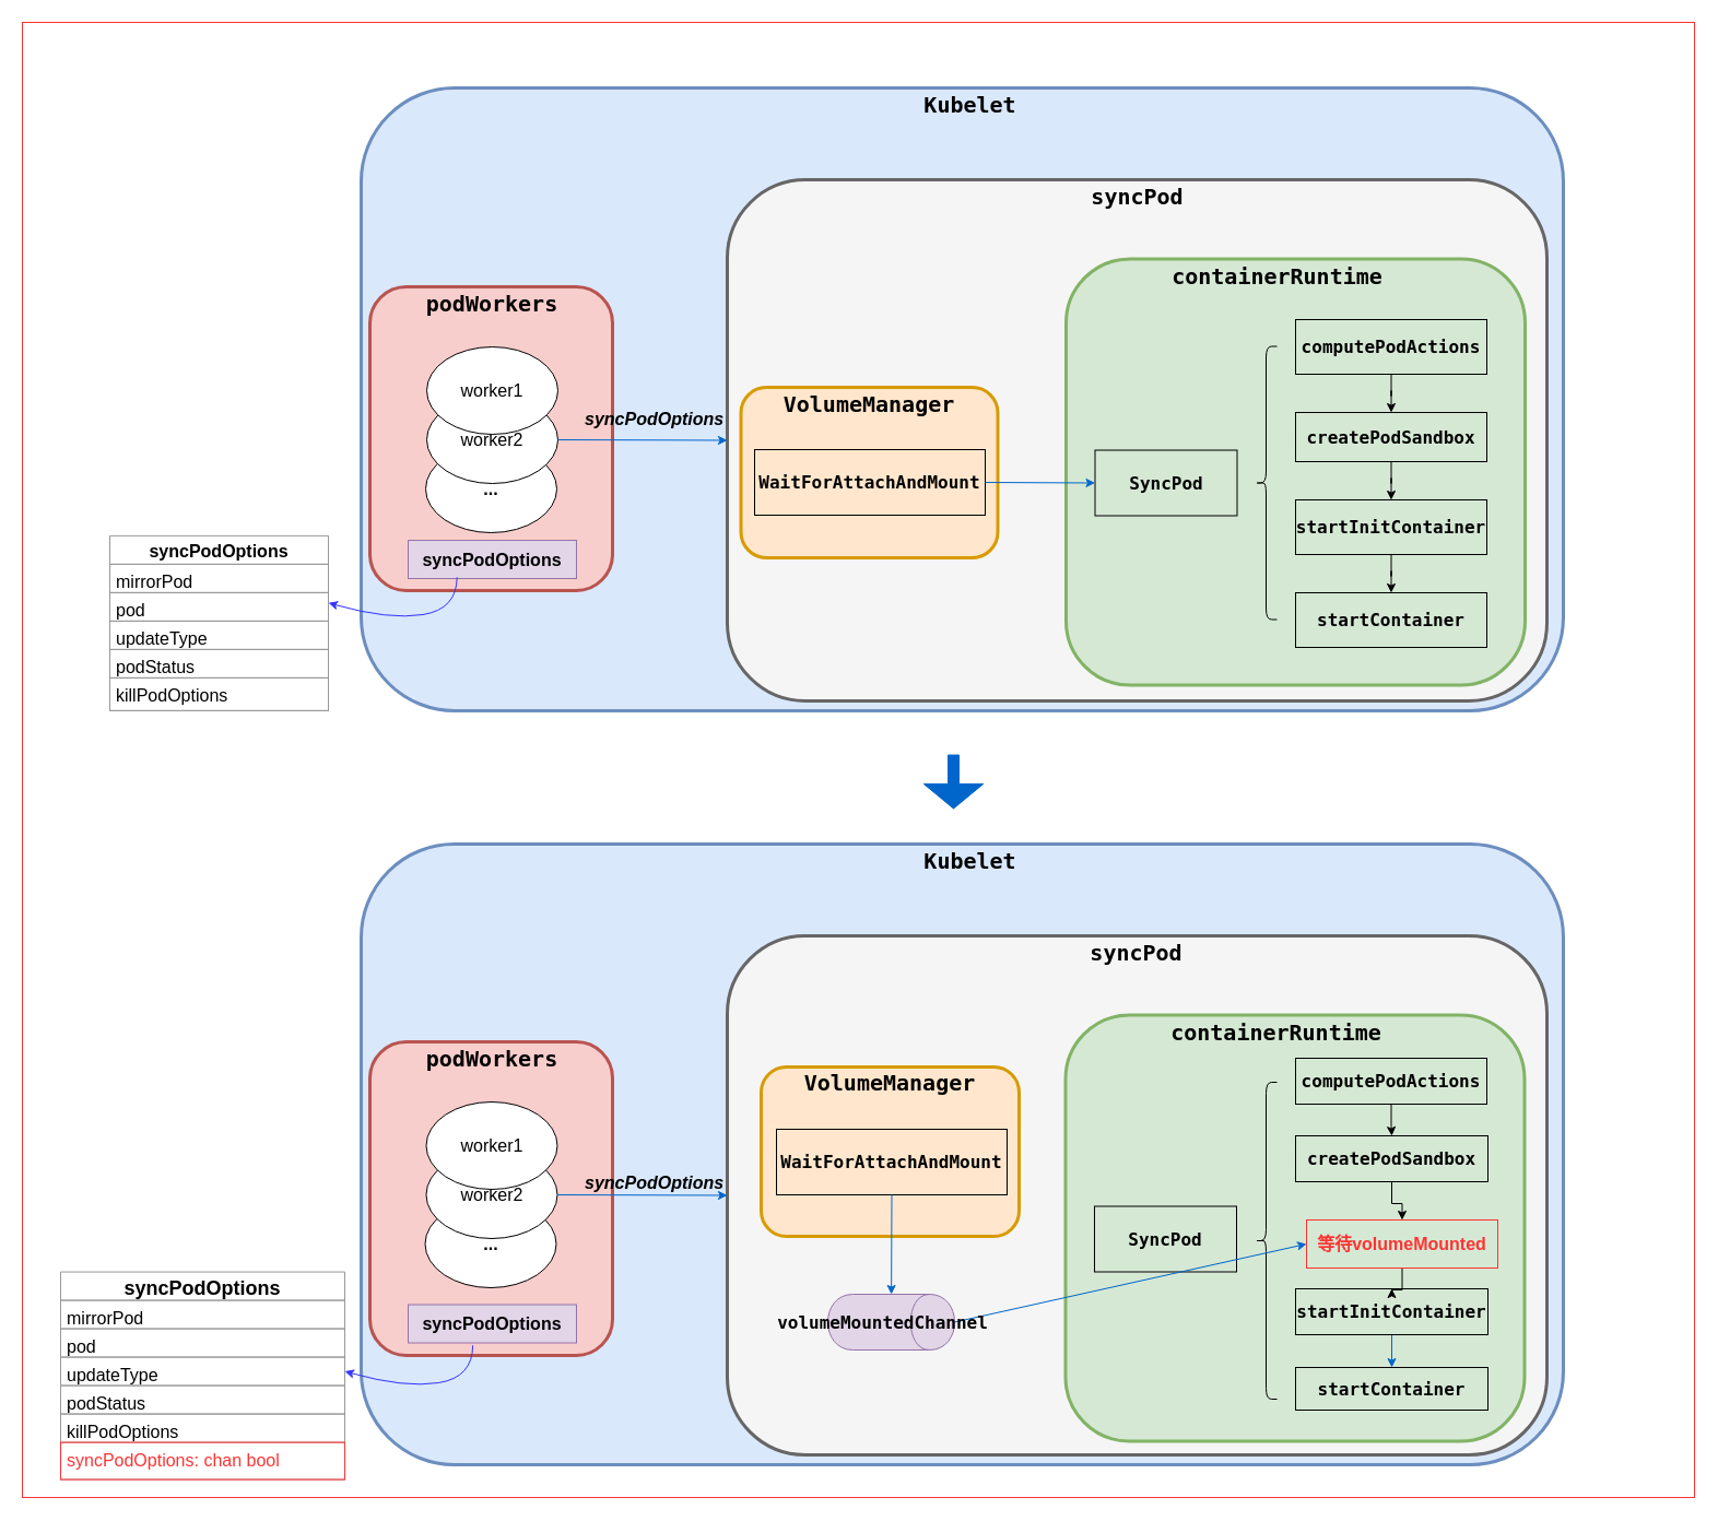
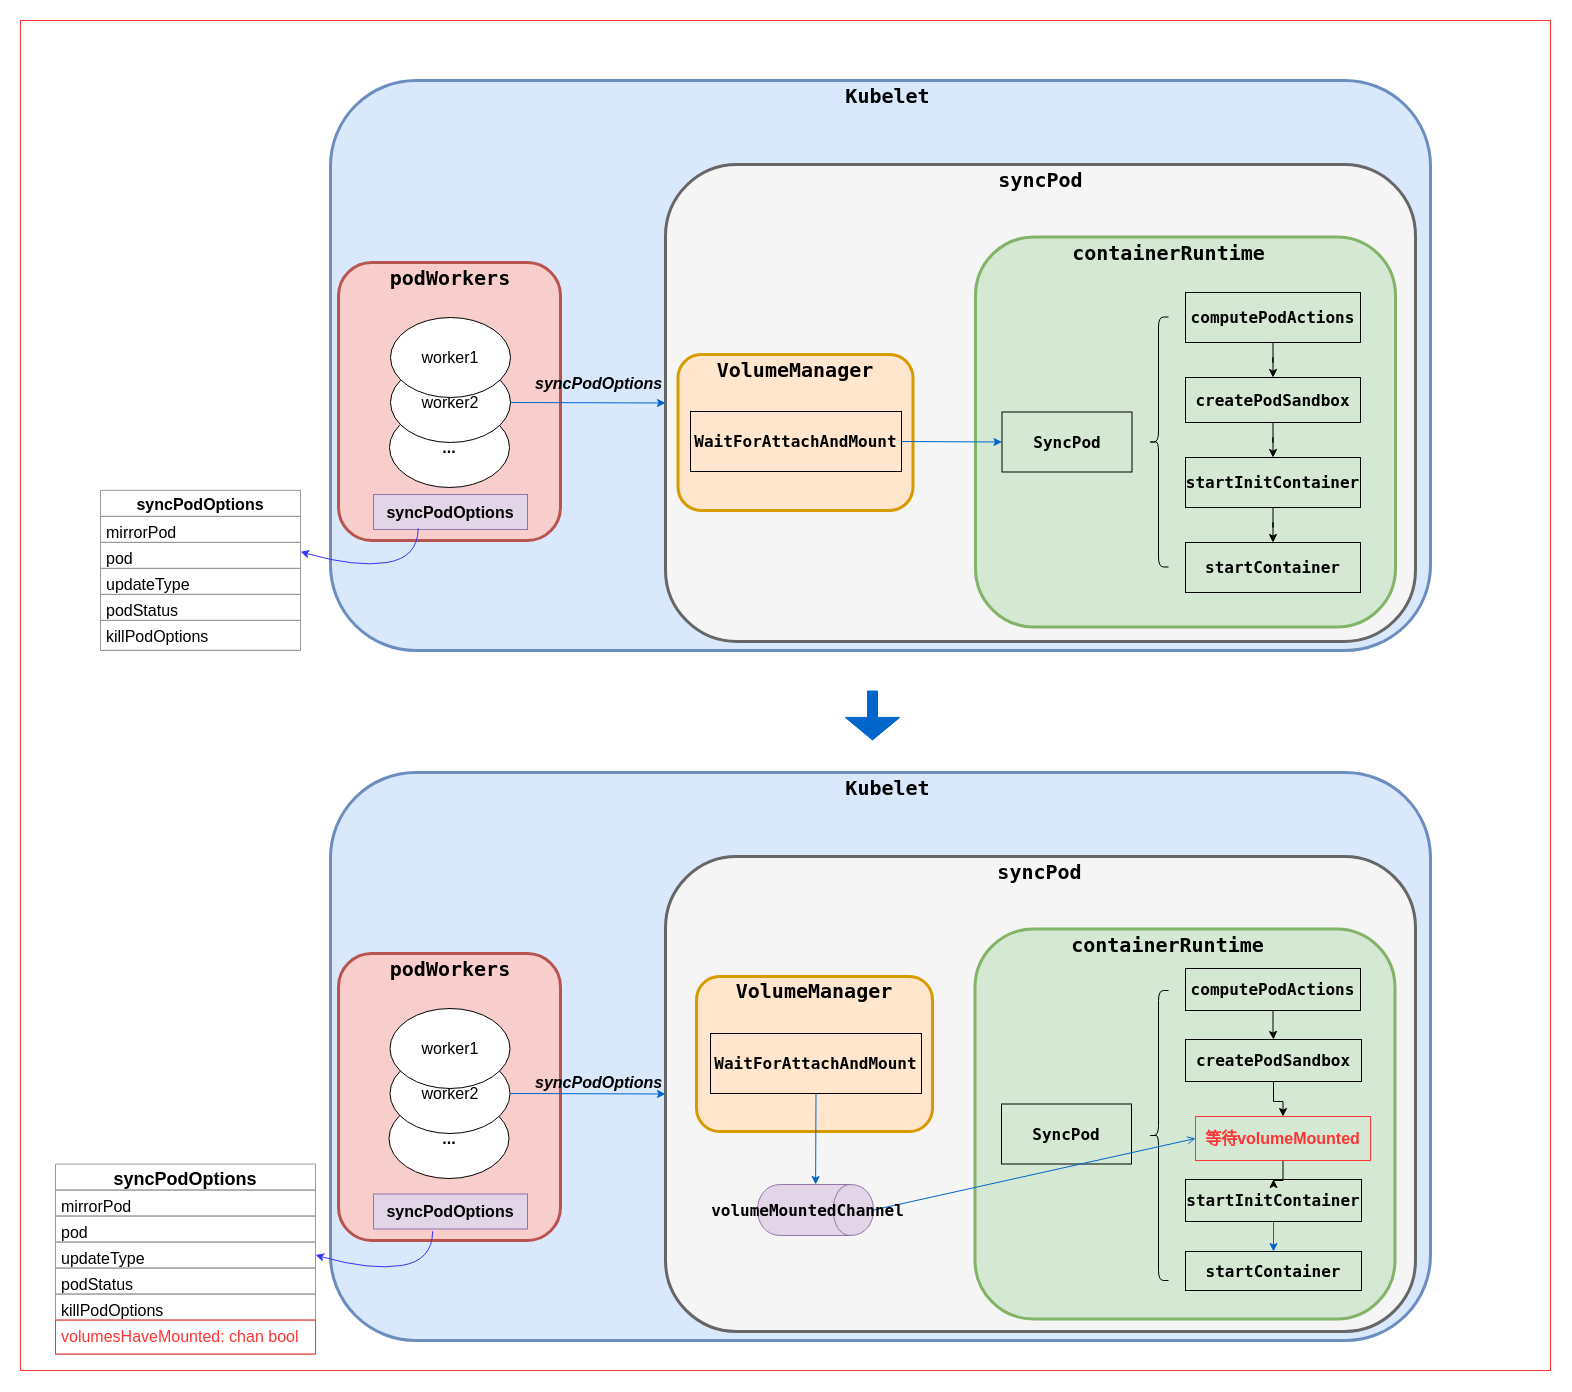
- <mxCell id="55" value="" style="endArrow=classic;html=1;strokeColor=#0066CC;exitX=0.5;exitY=0;exitDx=0;exitDy=0;entryX=0;entryY=0.5;entryDx=0;entryDy=0;" edge="1" parent="1" source="57" target="50"><mxGeometry width="50" height="50" relative="1" as="geometry"><mxPoint x="514.5" y="1113.5" as="sourcePoint" /><mxPoint x="1260" y="1130" as="targetPoint" /></mxGeometry></mxCell>
+ <mxCell id="55" value="" style="endArrow=open;html=1;strokeColor=#0066CC;exitX=0.5;exitY=0;exitDx=0;exitDy=0;entryX=0;entryY=0.5;entryDx=0;entryDy=0;" edge="1" parent="1" source="57" target="50"><mxGeometry width="50" height="50" relative="1" as="geometry"><mxPoint x="514.5" y="1113.5" as="sourcePoint" /><mxPoint x="1260" y="1130" as="targetPoint" /></mxGeometry></mxCell>
- <mxCell id="66" value="syncPodOptions: chan bool" style="text;strokeColor=#FF3333;fillColor=none;align=left;verticalAlign=top;spacingLeft=4;spacingRight=4;overflow=hidden;rotatable=0;points=[[0,0.5],[1,0.5]];portConstraint=eastwest;fontSize=16;fontStyle=0;fontColor=#FF3333;" vertex="1" parent="60"><mxGeometry y="156" width="260" height="34" as="geometry" /></mxCell>
+ <mxCell id="66" value="volumesHaveMounted: chan bool" style="text;strokeColor=#FF3333;fillColor=none;align=left;verticalAlign=top;spacingLeft=4;spacingRight=4;overflow=hidden;rotatable=0;points=[[0,0.5],[1,0.5]];portConstraint=eastwest;fontSize=16;fontStyle=0;fontColor=#FF3333;" vertex="1" parent="60"><mxGeometry y="156" width="260" height="34" as="geometry" /></mxCell>
